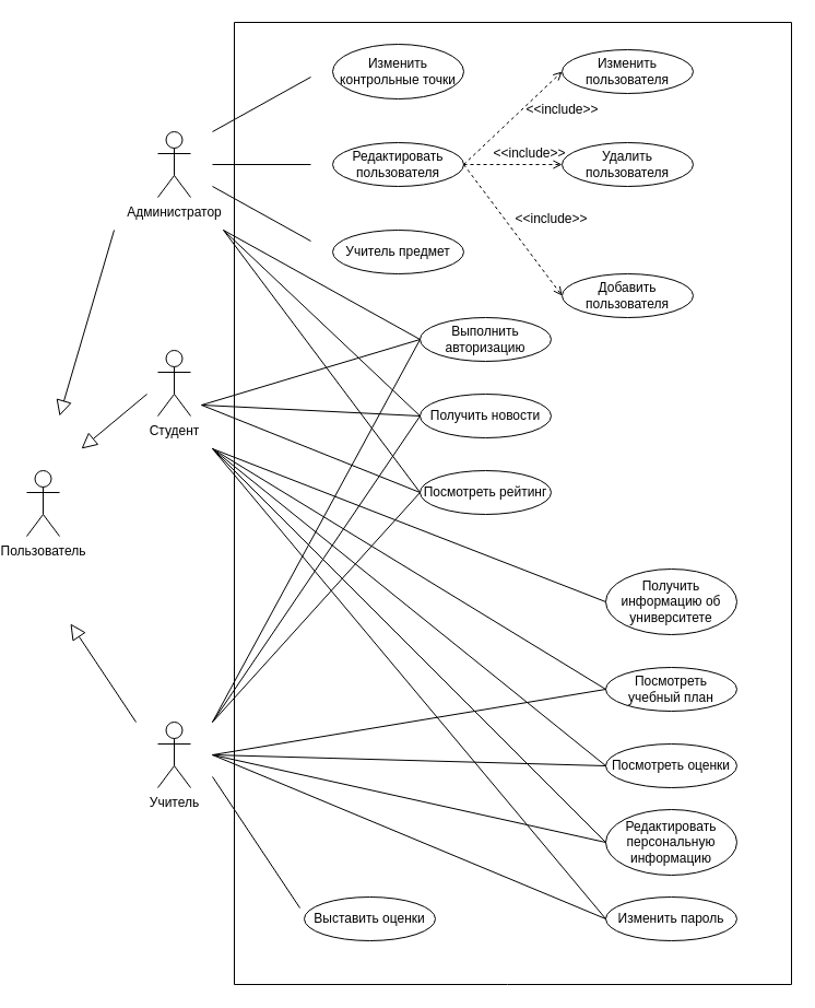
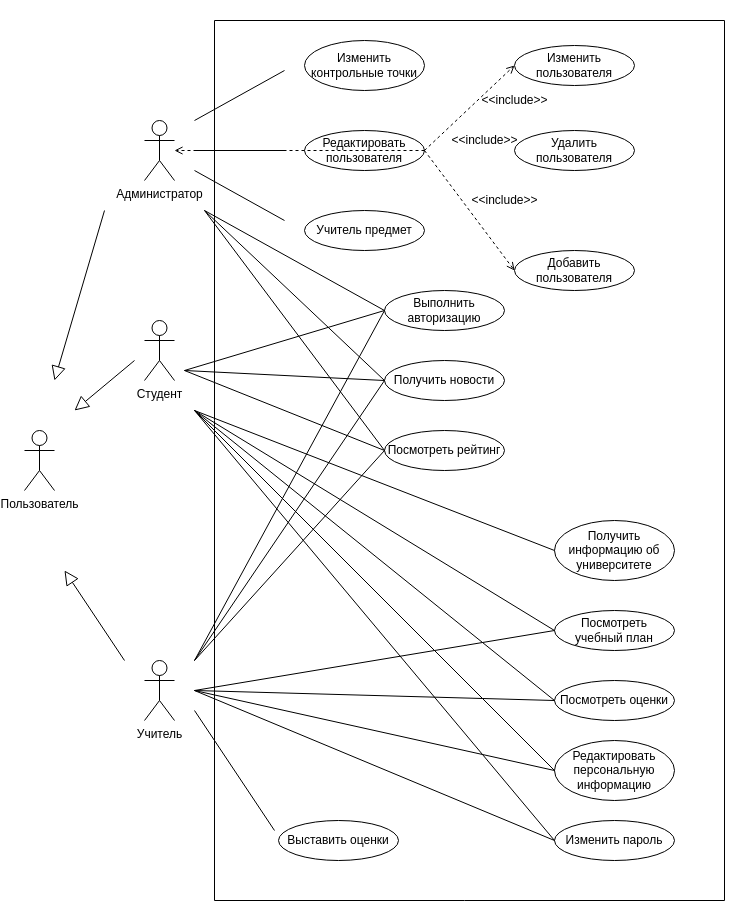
- <mxCell id="28" value="" style="endArrow=open;dashed=1;html=1;rounded=0;exitX=1;exitY=0.5;exitDx=0;exitDy=0;entryX=0;entryY=0.5;entryDx=0;entryDy=0;" edge="1" parent="1" source="15" target="16"><mxGeometry width="50" height="50" relative="1" as="geometry"><mxPoint x="430" y="160" as="sourcePoint" /><mxPoint x="520" y="60" as="targetPoint" /></mxGeometry></mxCell>
+ <mxCell id="28" value="" style="endArrow=open;dashed=1;html=1;rounded=0;exitX=1;exitY=0.5;exitDx=0;exitDy=0;" edge="1" parent="1" source="15" target="4"><mxGeometry width="50" height="50" relative="1" as="geometry"><mxPoint x="430" y="160" as="sourcePoint" /><mxPoint x="520" y="60" as="targetPoint" /></mxGeometry></mxCell>
